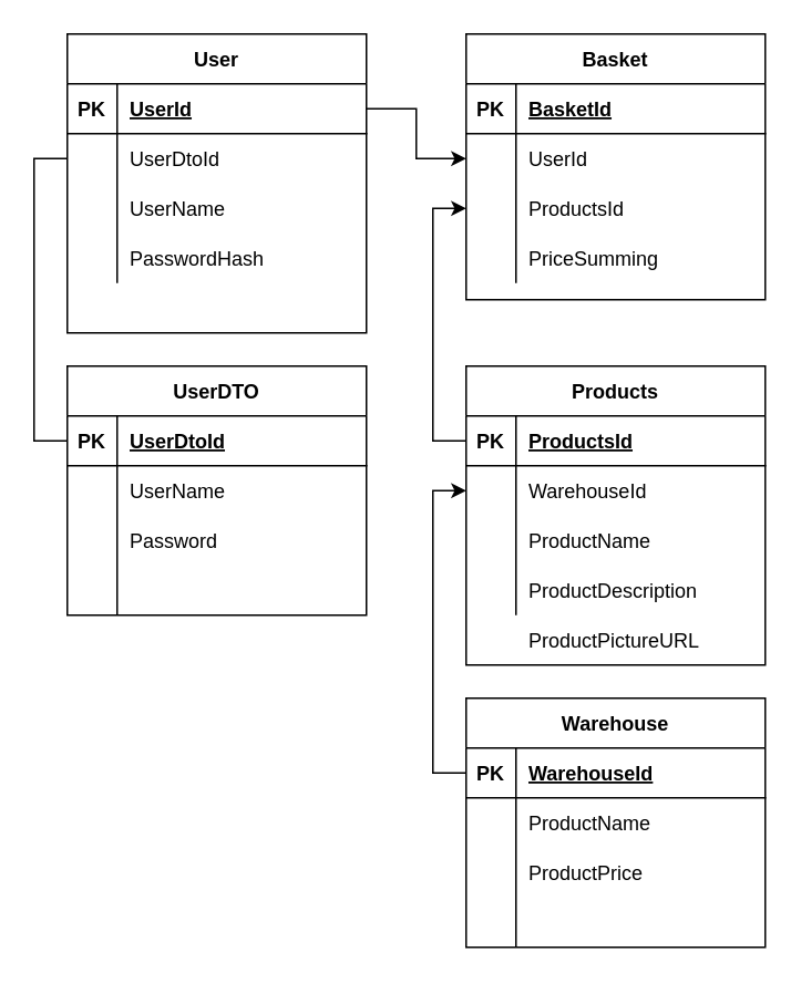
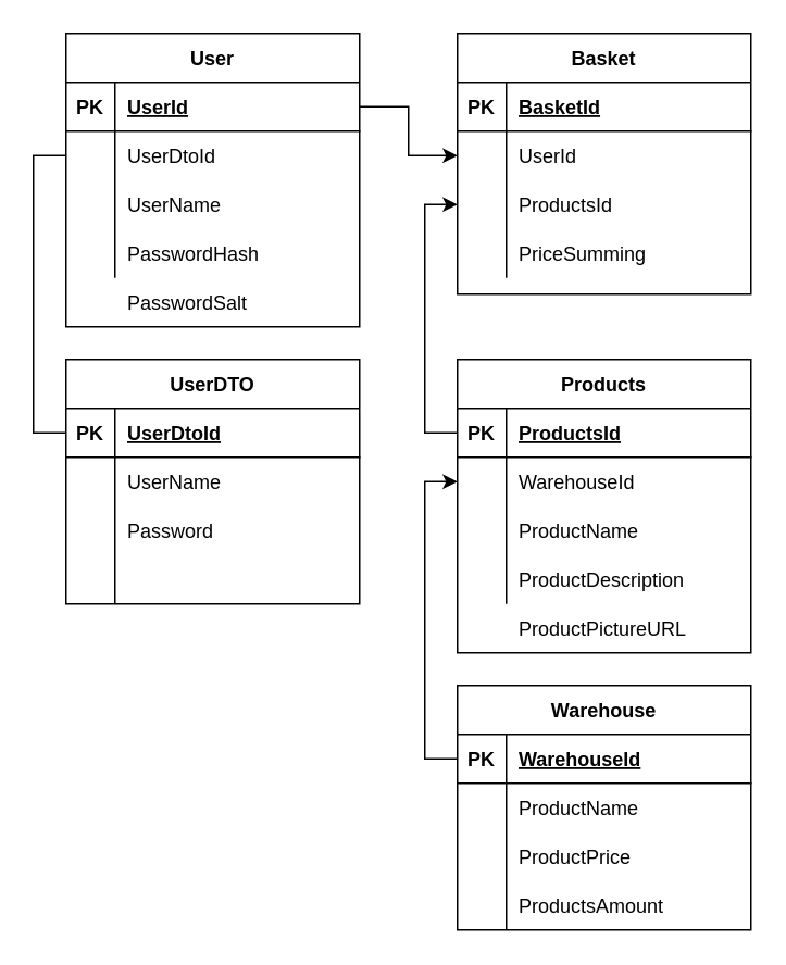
+ <mxCell id="71" value="PasswordSalt" style="shape=partialRectangle;connectable=0;fillColor=none;top=0;left=0;bottom=0;right=0;align=left;spacingLeft=6;overflow=hidden;" vertex="1" parent="1"><mxGeometry x="70" y="170" width="150" height="30" as="geometry"><mxRectangle width="150" height="30" as="alternateBounds" /></mxGeometry></mxCell>
+ <mxCell id="75" value="ProductsAmount" style="shape=partialRectangle;connectable=0;fillColor=none;top=0;left=0;bottom=0;right=0;align=left;spacingLeft=6;overflow=hidden;" vertex="1" parent="1"><mxGeometry x="310" y="540" width="150" height="30" as="geometry"><mxRectangle width="150" height="30" as="alternateBounds" /></mxGeometry></mxCell>
